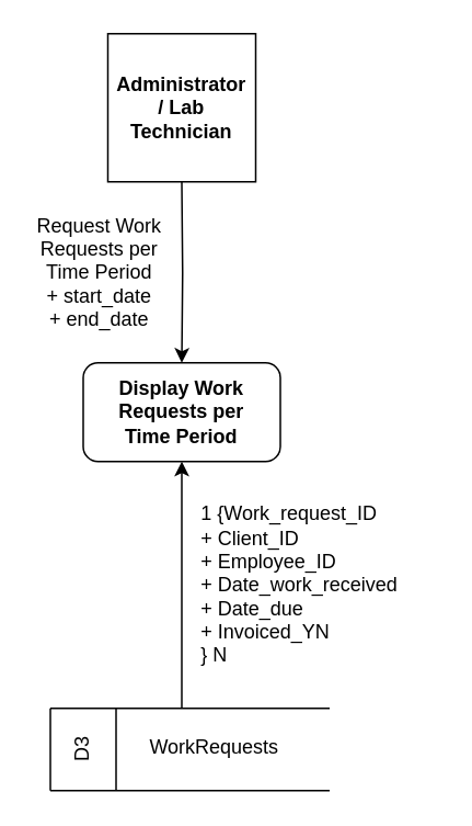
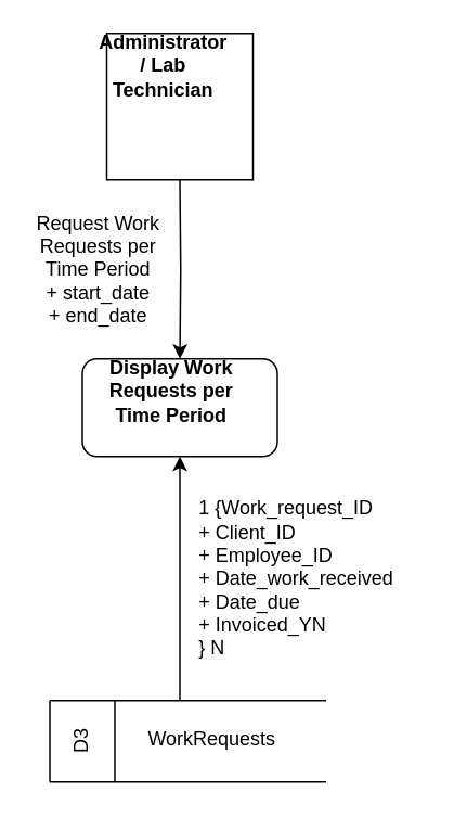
- <mxCell id="4" value="Administrator / Lab Technician" style="text;html=1;strokeColor=none;fillColor=none;align=center;verticalAlign=middle;whiteSpace=wrap;rounded=0;fontStyle=1" parent="1" vertex="1"><mxGeometry x="80" y="50" width="60" height="30" as="geometry" /></mxCell>
+ <mxCell id="4" value="Administrator / Lab Technician" style="text;html=1;strokeColor=none;fillColor=none;align=center;verticalAlign=middle;whiteSpace=wrap;rounded=0;fontStyle=1" parent="1" vertex="1"><mxGeometry x="70" y="25" width="60" height="30" as="geometry" /></mxCell>
- <mxCell id="6" value="Display Work Requests per Time Period" style="text;html=1;strokeColor=none;fillColor=none;align=center;verticalAlign=middle;whiteSpace=wrap;rounded=0;fontStyle=1" parent="1" vertex="1"><mxGeometry x="70" y="235" width="80" height="30" as="geometry" /></mxCell>
+ <mxCell id="6" value="Display Work Requests per Time Period" style="text;html=1;strokeColor=none;fillColor=none;align=center;verticalAlign=middle;whiteSpace=wrap;rounded=0;fontStyle=1" parent="1" vertex="1"><mxGeometry x="65" y="225" width="80" height="30" as="geometry" /></mxCell>
